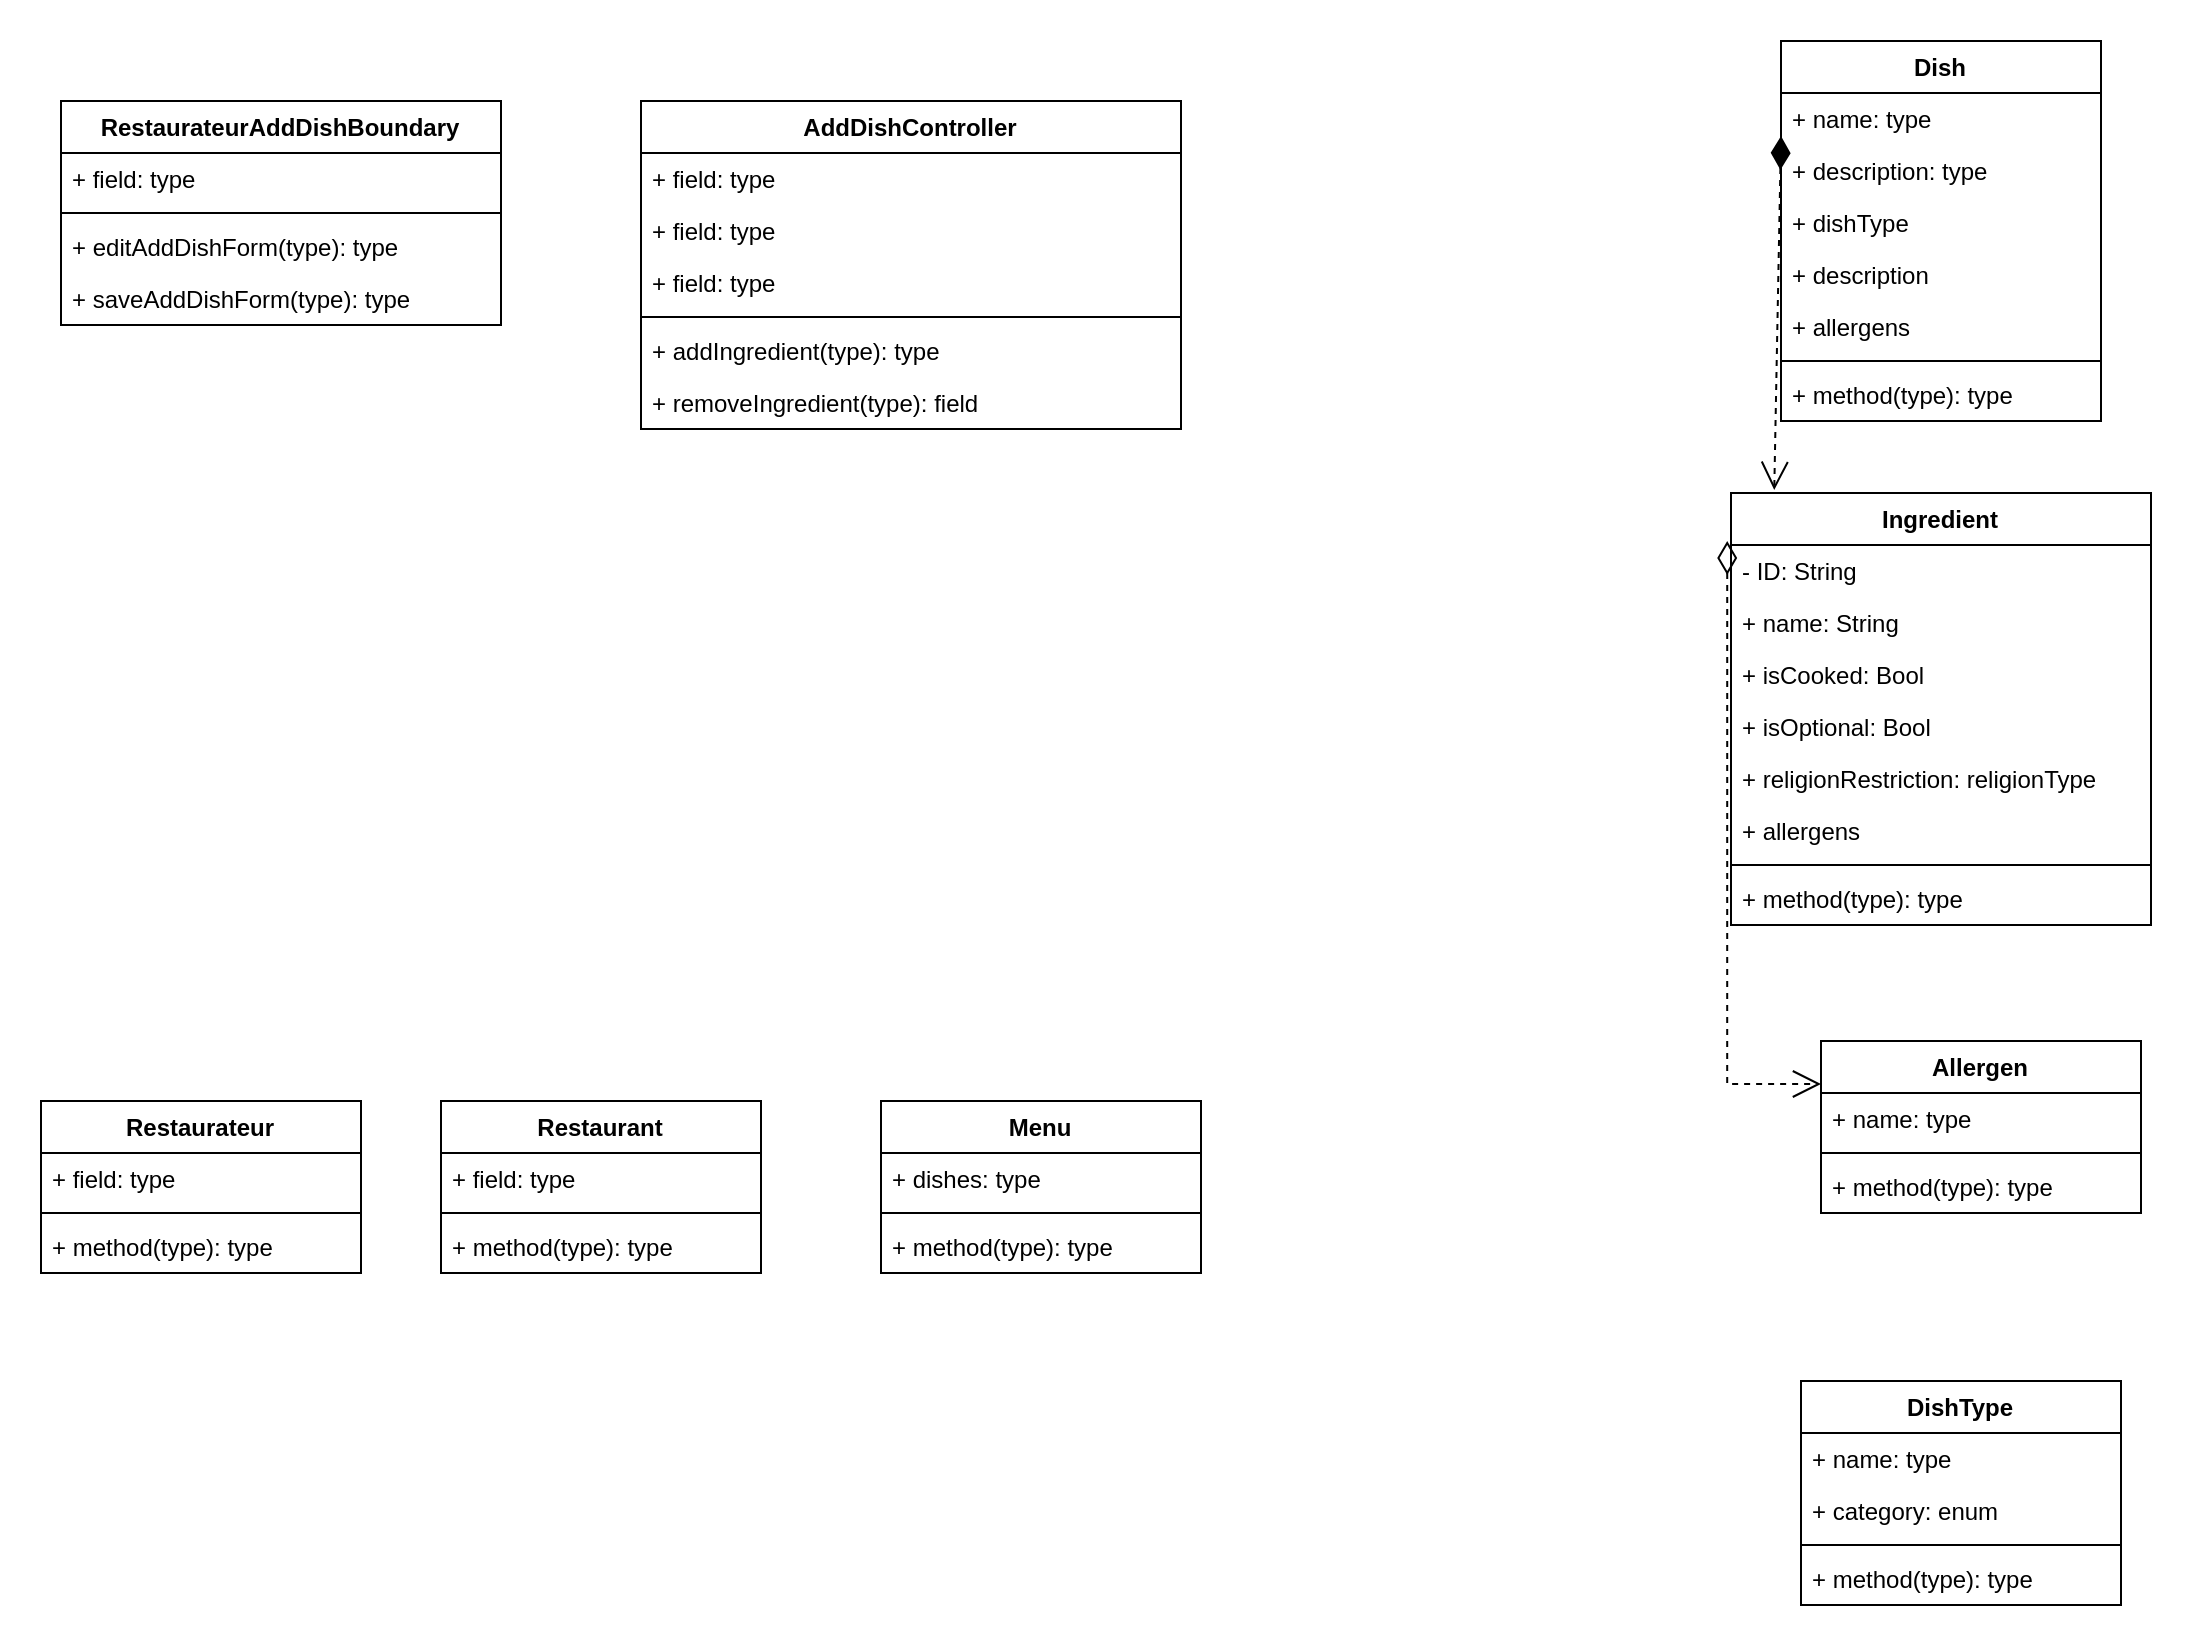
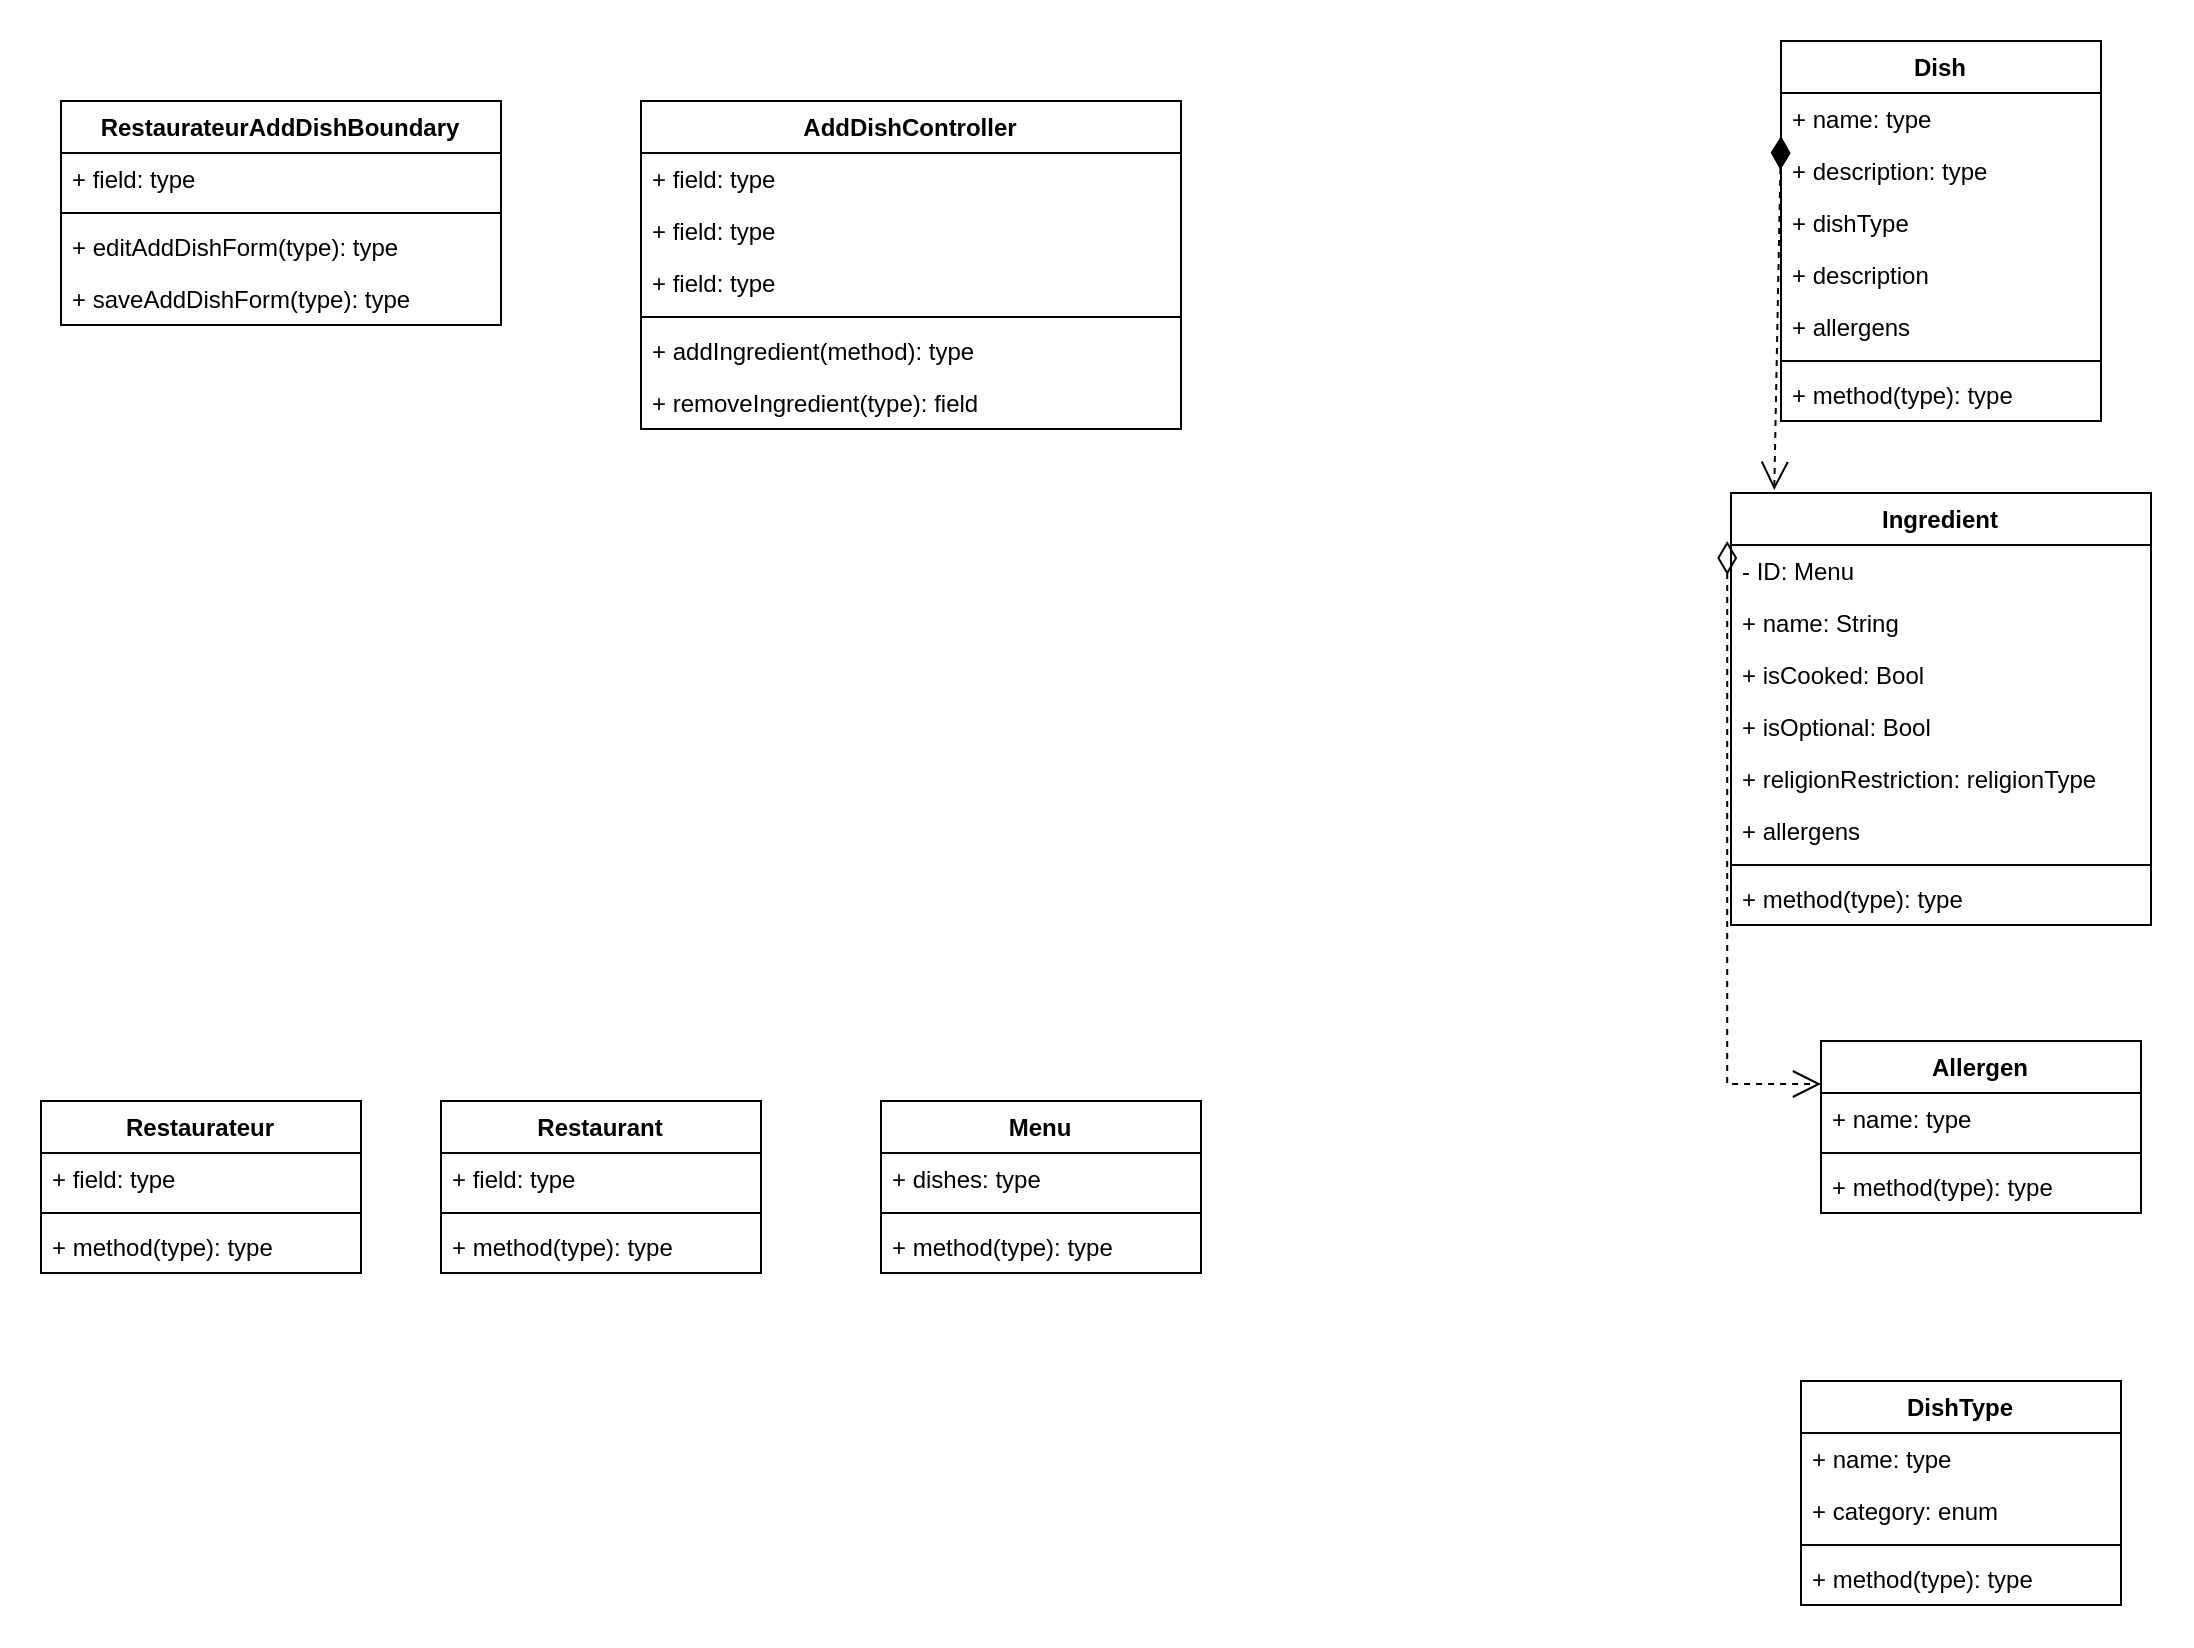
- <mxCell id="39" value="+ addIngredient(type): type" style="text;strokeColor=none;fillColor=none;align=left;verticalAlign=top;spacingLeft=4;spacingRight=4;overflow=hidden;rotatable=0;points=[[0,0.5],[1,0.5]];portConstraint=eastwest;whiteSpace=wrap;html=1;" vertex="1" parent="34"><mxGeometry y="112" width="270" height="26" as="geometry" /></mxCell>
+ <mxCell id="39" value="+ addIngredient(method): type" style="text;strokeColor=none;fillColor=none;align=left;verticalAlign=top;spacingLeft=4;spacingRight=4;overflow=hidden;rotatable=0;points=[[0,0.5],[1,0.5]];portConstraint=eastwest;whiteSpace=wrap;html=1;" vertex="1" parent="34"><mxGeometry y="112" width="270" height="26" as="geometry" /></mxCell>
- <mxCell id="3" value="- ID: String" style="text;strokeColor=none;fillColor=none;align=left;verticalAlign=top;spacingLeft=4;spacingRight=4;overflow=hidden;rotatable=0;points=[[0,0.5],[1,0.5]];portConstraint=eastwest;whiteSpace=wrap;html=1;" parent="2" vertex="1"><mxGeometry y="26" width="210" height="26" as="geometry" /></mxCell>
+ <mxCell id="3" value="- ID: Menu" style="text;strokeColor=none;fillColor=none;align=left;verticalAlign=top;spacingLeft=4;spacingRight=4;overflow=hidden;rotatable=0;points=[[0,0.5],[1,0.5]];portConstraint=eastwest;whiteSpace=wrap;html=1;" parent="2" vertex="1"><mxGeometry y="26" width="210" height="26" as="geometry" /></mxCell>
